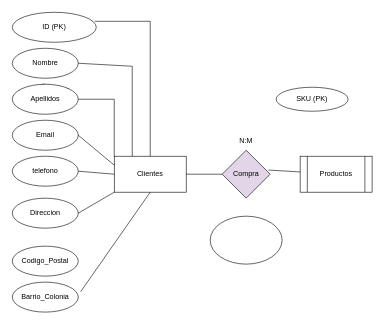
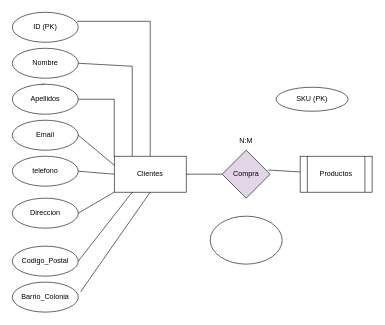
- <mxCell id="9" value="ID (PK)" style="ellipse;whiteSpace=wrap;html=1;" vertex="1" parent="1"><mxGeometry x="20" y="20" width="140" height="50" as="geometry" /></mxCell>
+ <mxCell id="9" value="ID (PK)" style="ellipse;whiteSpace=wrap;html=1;" vertex="1" parent="1"><mxGeometry x="20" y="20" width="110" height="50" as="geometry" /></mxCell>
+ <mxCell id="19" value="" style="endArrow=none;html=1;rounded=0;entryX=0.25;entryY=1;entryDx=0;entryDy=0;exitX=1;exitY=0.5;exitDx=0;exitDy=0;" edge="1" parent="1" source="10" target="12"><mxGeometry width="50" height="50" relative="1" as="geometry"><mxPoint x="390" y="420" as="sourcePoint" /><mxPoint x="440" y="370" as="targetPoint" /></mxGeometry></mxCell>
